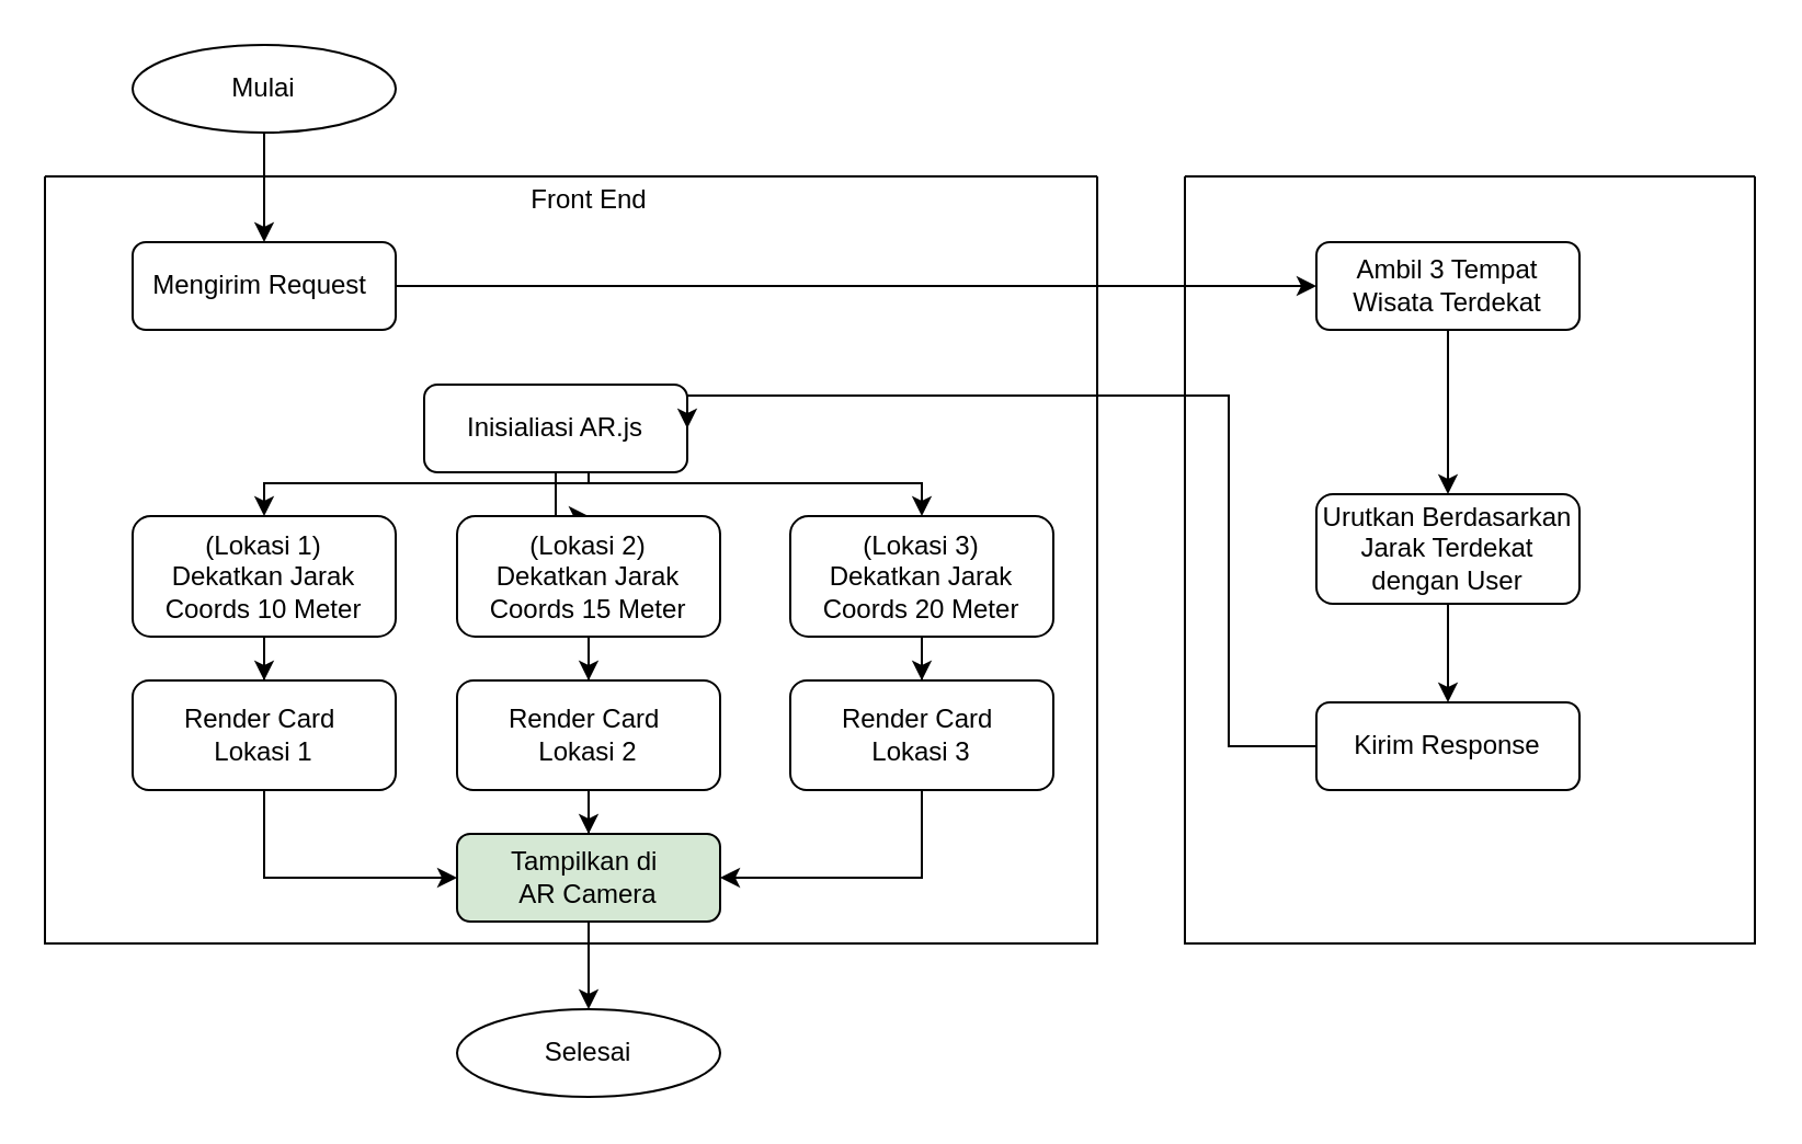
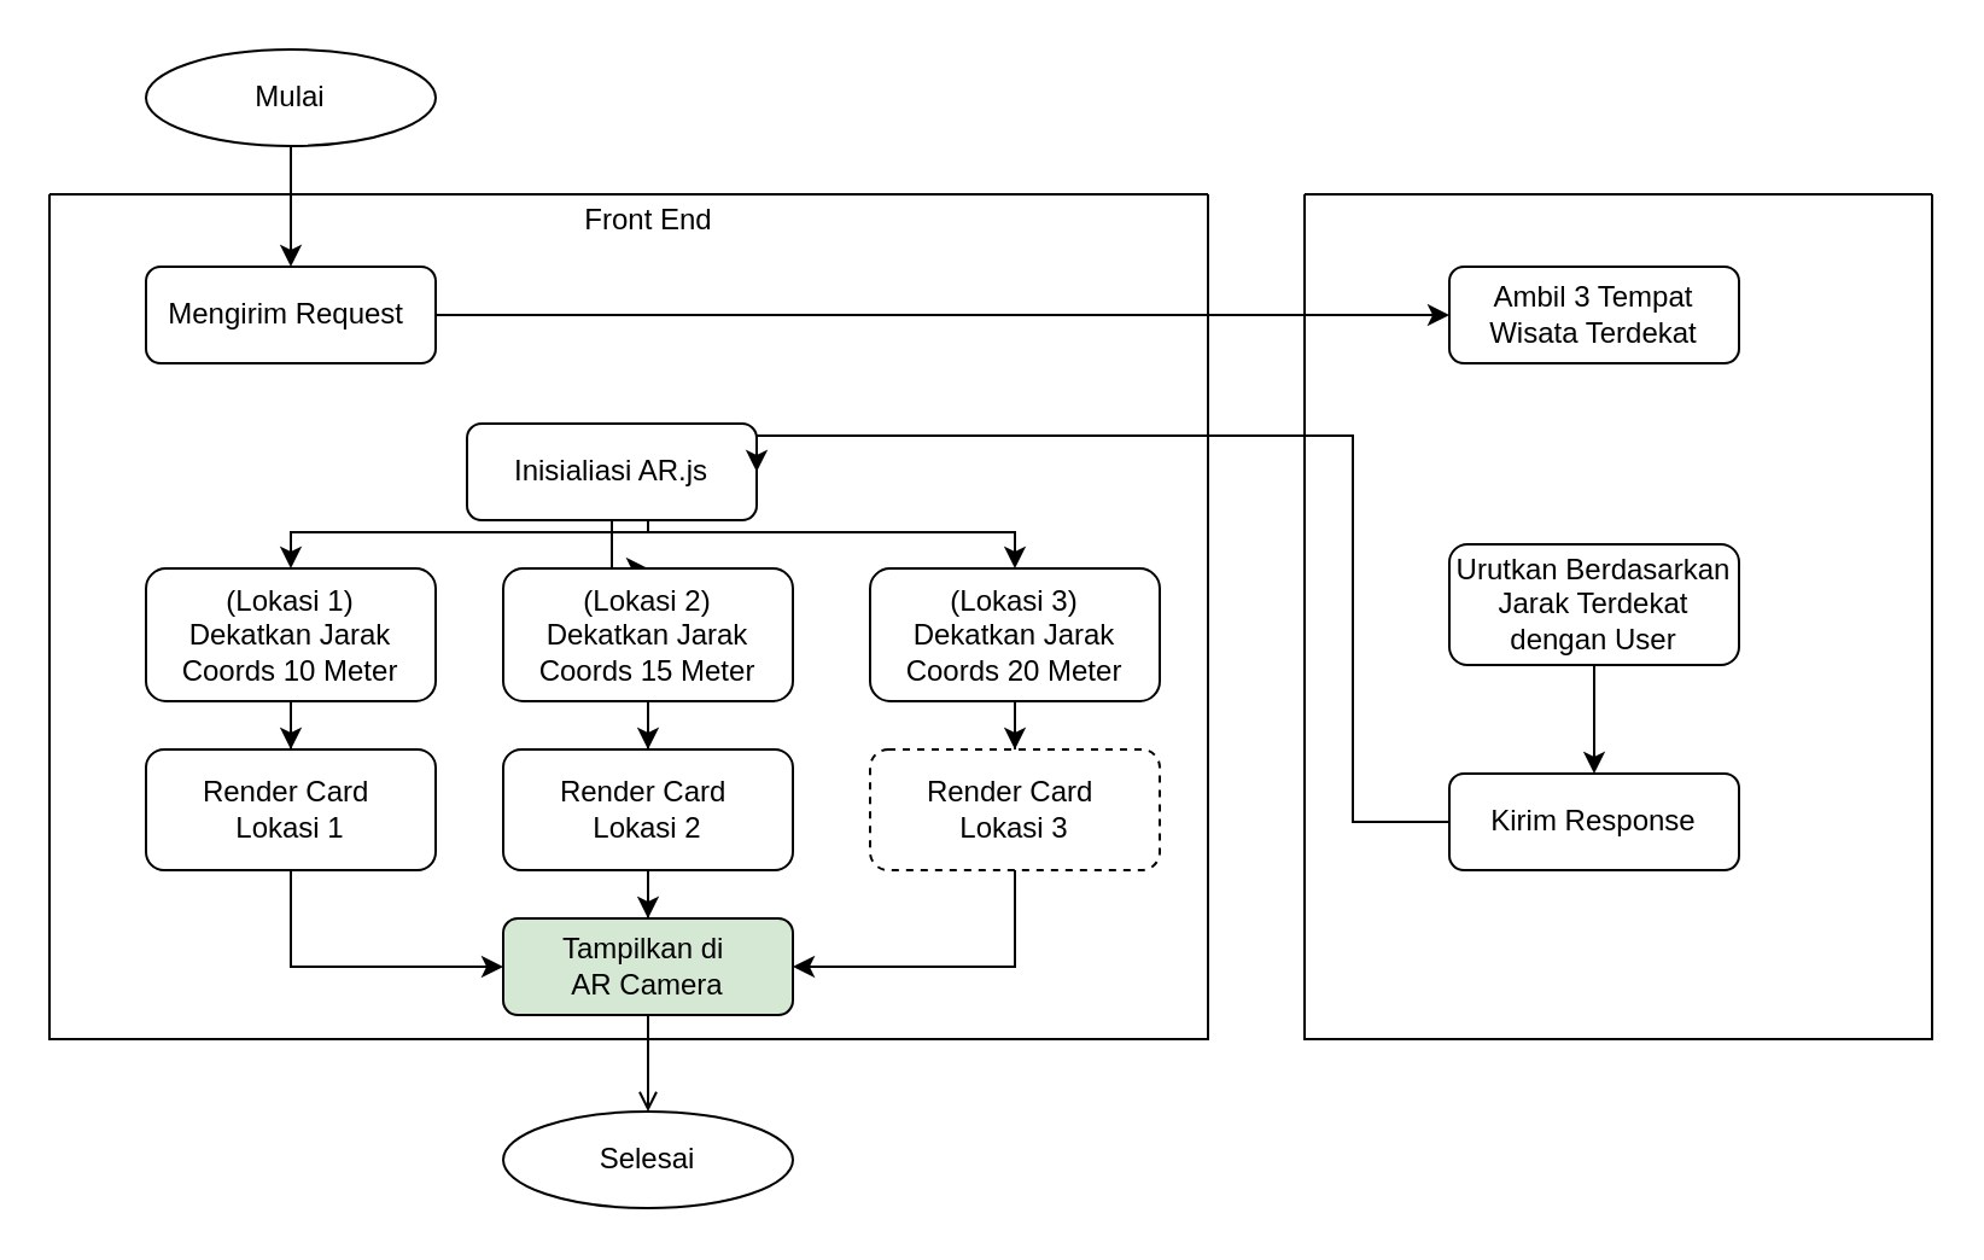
- <mxCell id="25" style="edgeStyle=orthogonalEdgeStyle;rounded=0;orthogonalLoop=1;jettySize=auto;html=1;" edge="1" parent="24" source="26" target="28"><mxGeometry relative="1" as="geometry" /></mxCell>
- <mxCell id="22" value="Render Card&amp;nbsp;&lt;div&gt;Lokasi 3&lt;div&gt;&lt;/div&gt;&lt;/div&gt;" style="rounded=1;whiteSpace=wrap;html=1;fontSize=12;glass=0;strokeWidth=1;shadow=0;" vertex="1" parent="4"><mxGeometry x="340" y="230" width="120" height="50" as="geometry" /></mxCell>
+ <mxCell id="22" value="Render Card&amp;nbsp;&lt;div&gt;Lokasi 3&lt;div&gt;&lt;/div&gt;&lt;/div&gt;" style="rounded=1;whiteSpace=wrap;html=1;fontSize=12;glass=0;strokeWidth=1;shadow=0;dashed=1;" vertex="1" parent="4"><mxGeometry x="340" y="230" width="120" height="50" as="geometry" /></mxCell>
- <mxCell id="33" style="edgeStyle=orthogonalEdgeStyle;rounded=0;orthogonalLoop=1;jettySize=auto;html=1;entryX=0.5;entryY=0;entryDx=0;entryDy=0;" edge="1" parent="1" source="23" target="30"><mxGeometry relative="1" as="geometry" /></mxCell>
+ <mxCell id="33" style="edgeStyle=orthogonalEdgeStyle;rounded=0;orthogonalLoop=1;jettySize=auto;html=1;entryX=0.5;entryY=0;entryDx=0;entryDy=0;endArrow=open;" edge="1" parent="1" source="23" target="30"><mxGeometry relative="1" as="geometry" /></mxCell>
